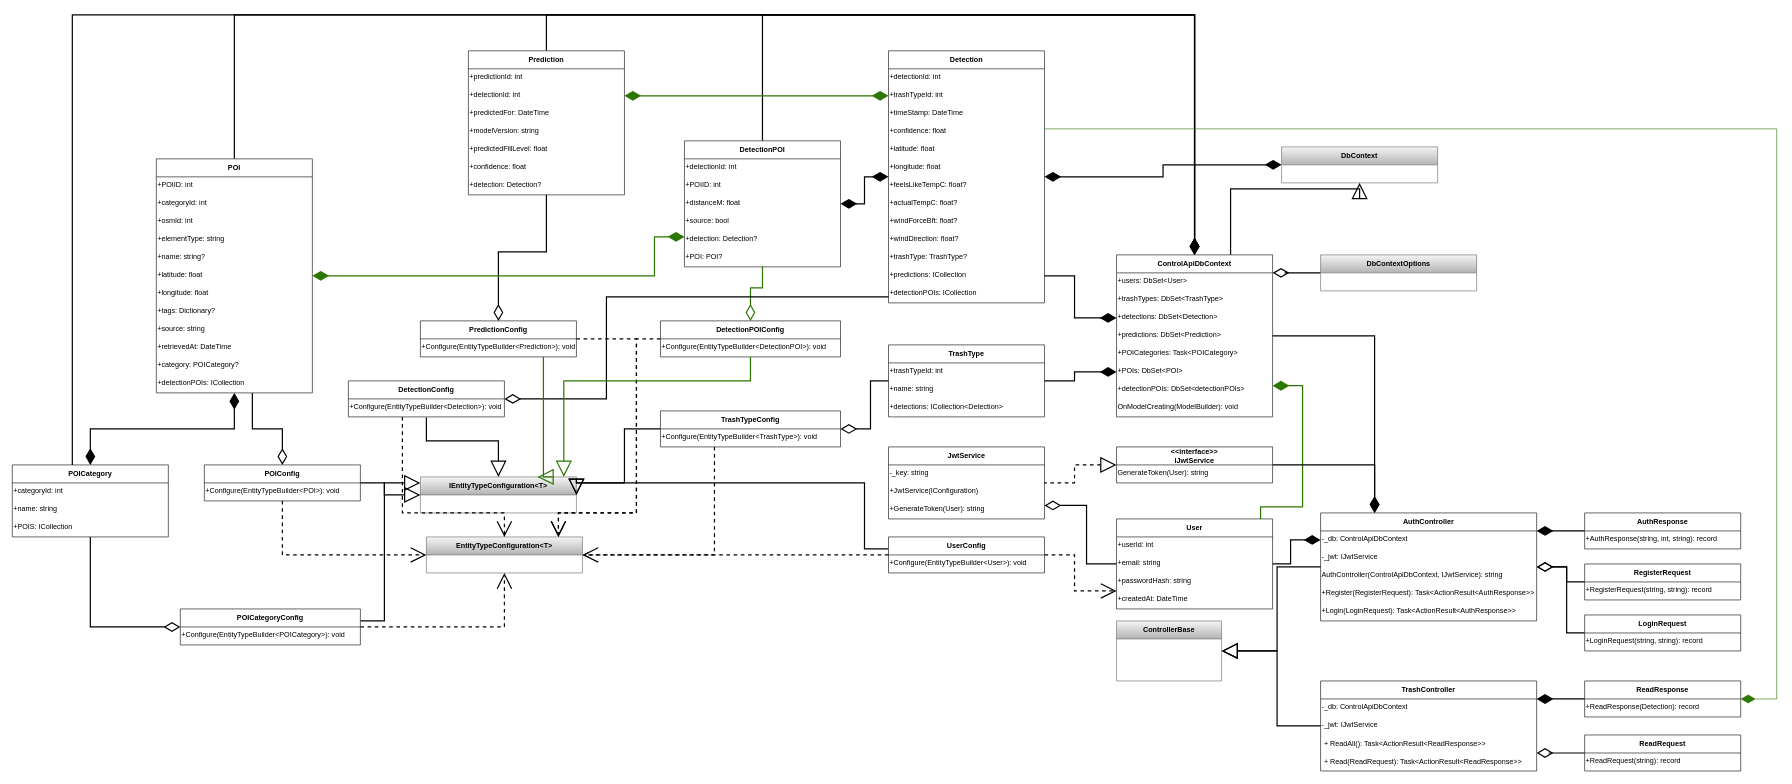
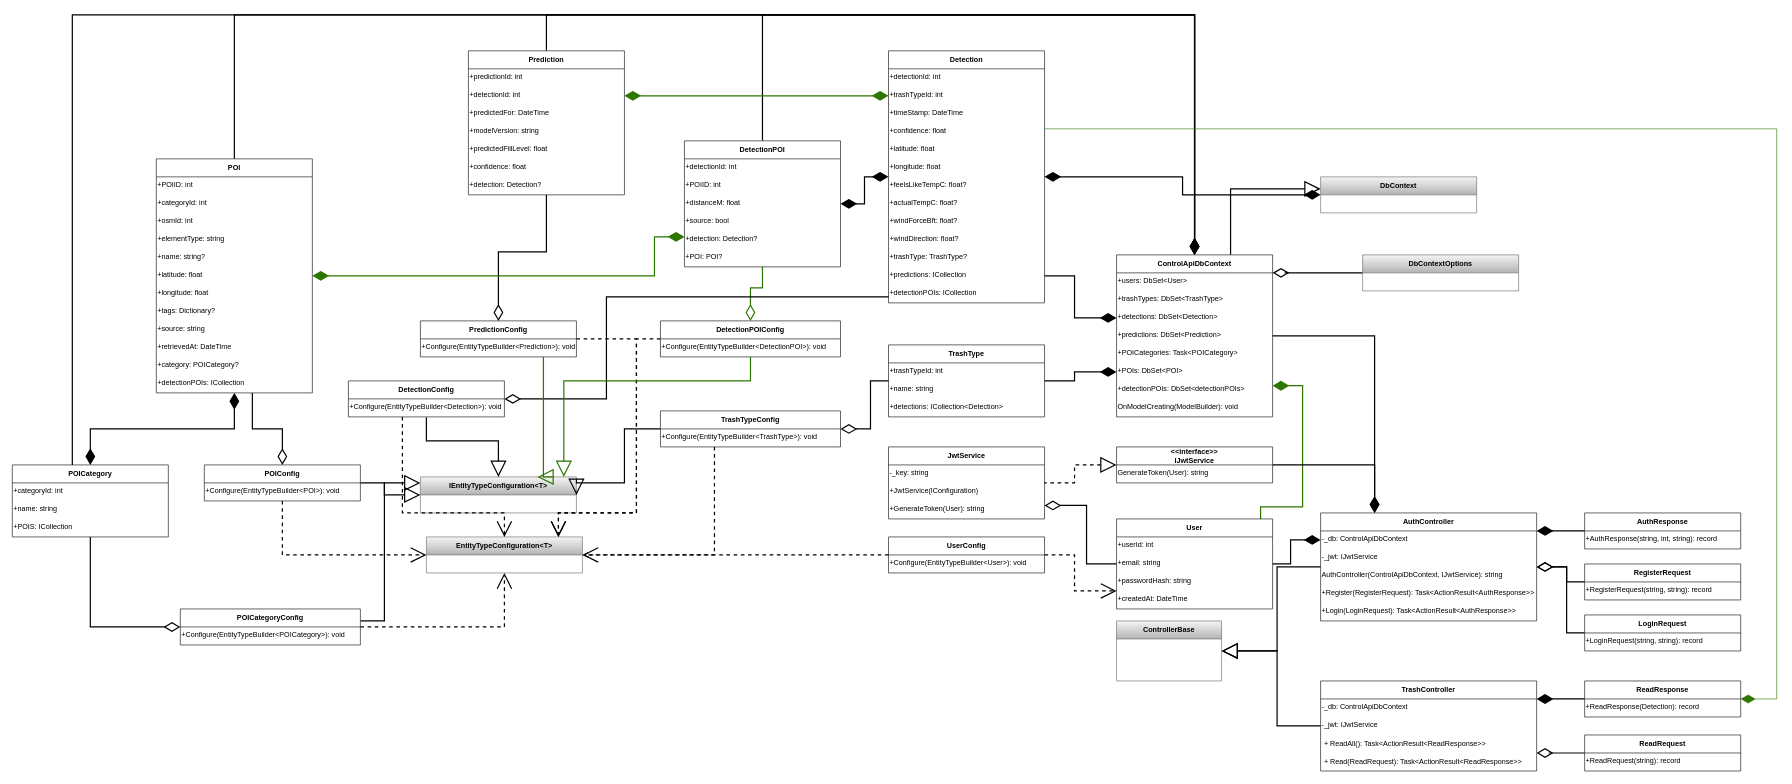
- <mxCell id="90" value="DbContext" style="swimlane;childLayout=stackLayout;horizontal=1;startSize=30;horizontalStack=0;resizeParent=1;resizeParentMax=0;resizeLast=0;collapsible=1;marginBottom=0;whiteSpace=wrap;html=1;align=center;fillColor=#f5f5f5;gradientColor=#b3b3b3;strokeColor=#666666;fontColor=#000000;" parent="1" vertex="1"><mxGeometry x="2135" y="240" width="260" height="60" as="geometry" /></mxCell>
+ <mxCell id="90" value="DbContext" style="swimlane;childLayout=stackLayout;horizontal=1;startSize=30;horizontalStack=0;resizeParent=1;resizeParentMax=0;resizeLast=0;collapsible=1;marginBottom=0;whiteSpace=wrap;html=1;align=center;fillColor=#f5f5f5;gradientColor=#b3b3b3;strokeColor=#666666;fontColor=#000000;" parent="1" vertex="1"><mxGeometry x="2200" y="290" width="260" height="60" as="geometry" /></mxCell>
- <mxCell id="92" value="DbContextOptions" style="swimlane;childLayout=stackLayout;horizontal=1;startSize=30;horizontalStack=0;resizeParent=1;resizeParentMax=0;resizeLast=0;collapsible=1;marginBottom=0;whiteSpace=wrap;html=1;align=center;fillColor=#f5f5f5;gradientColor=#b3b3b3;strokeColor=#666666;fontColor=#000000;" parent="1" vertex="1"><mxGeometry x="2200" y="420" width="260" height="60" as="geometry" /></mxCell>
+ <mxCell id="92" value="DbContextOptions" style="swimlane;childLayout=stackLayout;horizontal=1;startSize=30;horizontalStack=0;resizeParent=1;resizeParentMax=0;resizeLast=0;collapsible=1;marginBottom=0;whiteSpace=wrap;html=1;align=center;fillColor=#f5f5f5;gradientColor=#b3b3b3;strokeColor=#666666;fontColor=#000000;" parent="1" vertex="1"><mxGeometry x="2270" y="420" width="260" height="60" as="geometry" /></mxCell>
- <mxCell id="121" style="edgeStyle=orthogonalEdgeStyle;rounded=0;orthogonalLoop=1;jettySize=auto;html=1;entryX=1;entryY=0.5;entryDx=0;entryDy=0;strokeWidth=2;endArrow=block;endFill=0;endSize=22;" parent="1" source="122" target="112" edge="1"><mxGeometry relative="1" as="geometry"><Array as="points"><mxPoint x="1440" y="910" /><mxPoint x="1440" y="800" /></Array></mxGeometry></mxCell>
